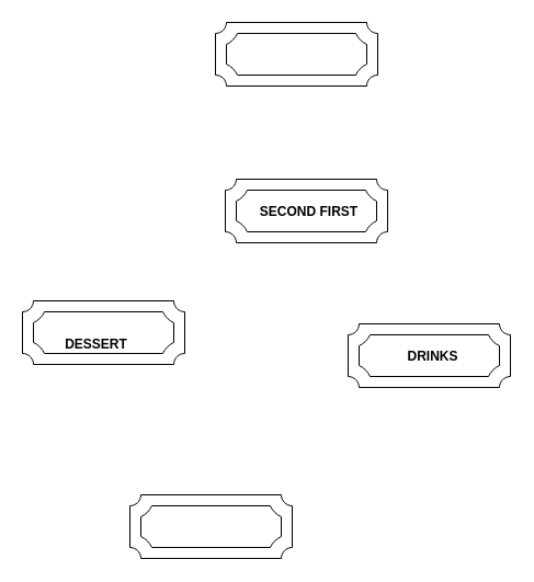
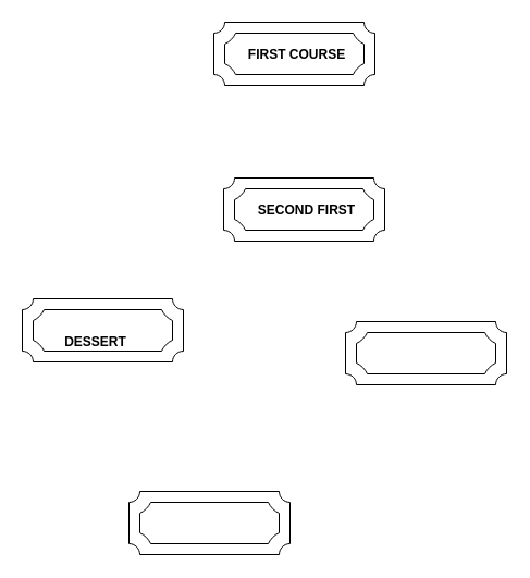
+ <mxCell id="4" value="&lt;b&gt;FIRST COURSE&lt;/b&gt;" style="text;html=1;align=center;verticalAlign=middle;resizable=0;points=[];autosize=1;" vertex="1" parent="2"><mxGeometry x="26" y="21" width="99" height="18" as="geometry" /></mxCell>
- <mxCell id="13" value="&lt;b&gt;DRINKS&lt;/b&gt;" style="text;html=1;align=center;verticalAlign=middle;resizable=0;points=[];autosize=1;" vertex="1" parent="11"><mxGeometry x="49" y="21" width="56" height="18" as="geometry" /></mxCell>
